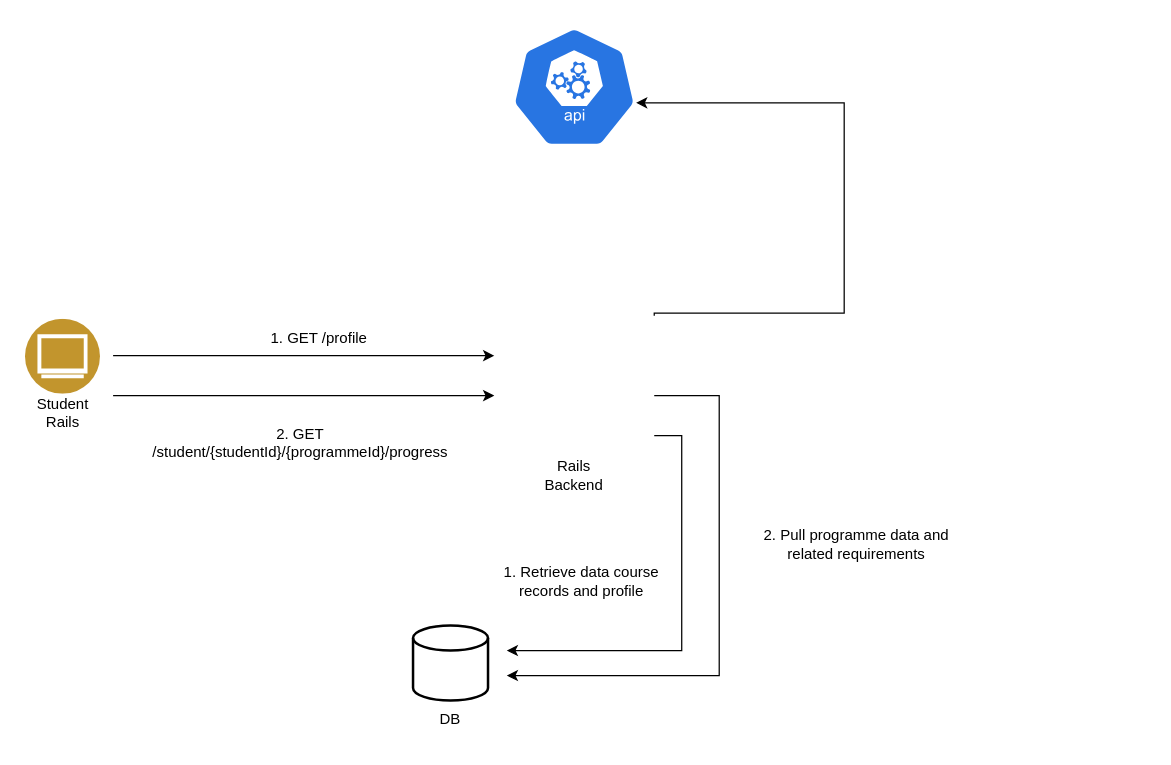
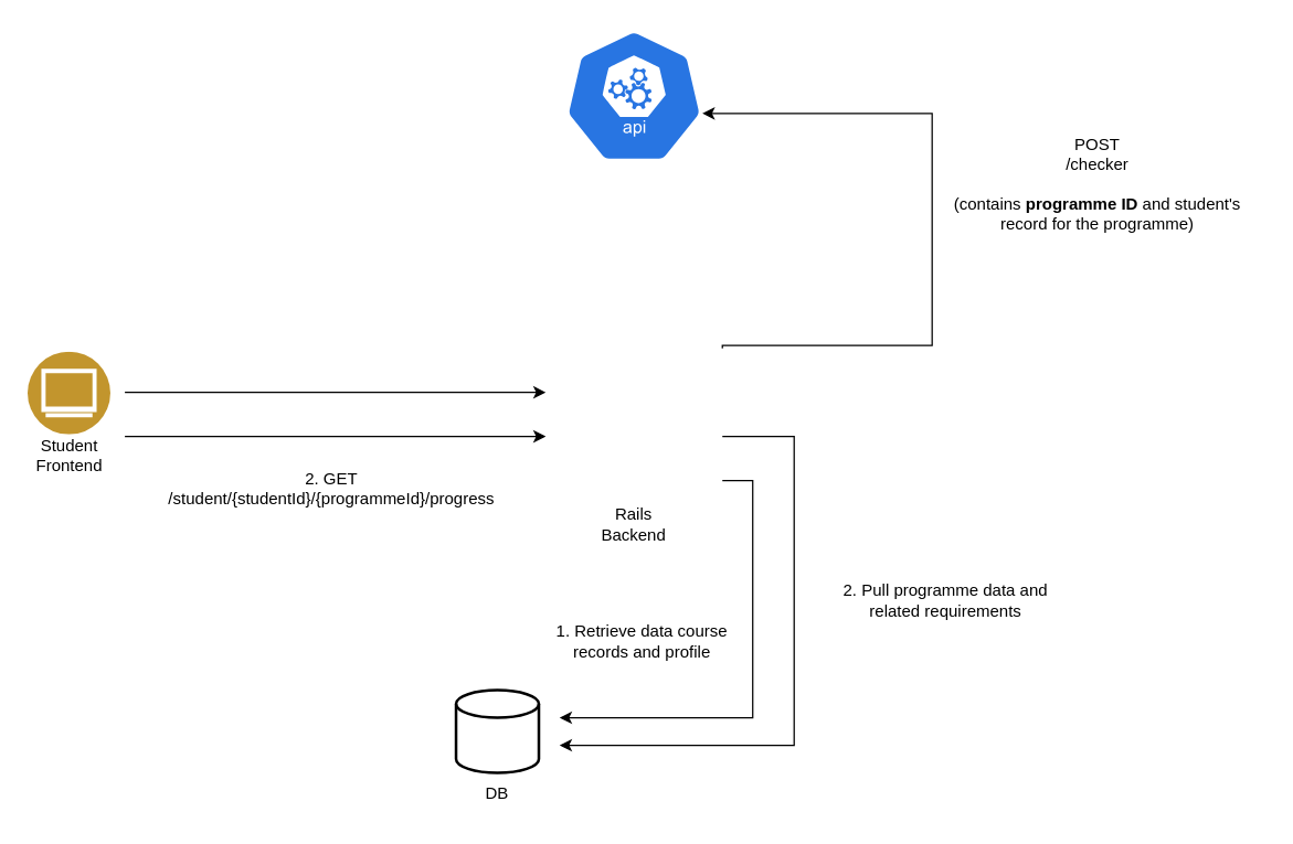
+ <mxCell id="18" value="POST&lt;br&gt;/checker&lt;br&gt;&lt;br&gt;(contains &lt;b&gt;programme ID&lt;/b&gt; and student's record for the programme)" style="text;html=1;strokeColor=none;fillColor=none;align=center;verticalAlign=middle;whiteSpace=wrap;rounded=0;" vertex="1" parent="1"><mxGeometry x="675" y="99" width="240" height="68" as="geometry" /></mxCell>
- <mxCell id="10" value="1. GET /profile" style="text;html=1;strokeColor=none;fillColor=none;align=center;verticalAlign=middle;whiteSpace=wrap;rounded=0;" vertex="1" parent="1"><mxGeometry x="205" y="255" width="100" height="30" as="geometry" /></mxCell>
- <mxCell id="8" value="Student Rails" style="text;html=1;strokeColor=none;fillColor=none;align=center;verticalAlign=middle;whiteSpace=wrap;rounded=0;" vertex="1" parent="1"><mxGeometry x="20" y="315" width="60" height="30" as="geometry" /></mxCell>
+ <mxCell id="8" value="Student Frontend" style="text;html=1;strokeColor=none;fillColor=none;align=center;verticalAlign=middle;whiteSpace=wrap;rounded=0;" vertex="1" parent="1"><mxGeometry x="20" y="315" width="60" height="30" as="geometry" /></mxCell>
